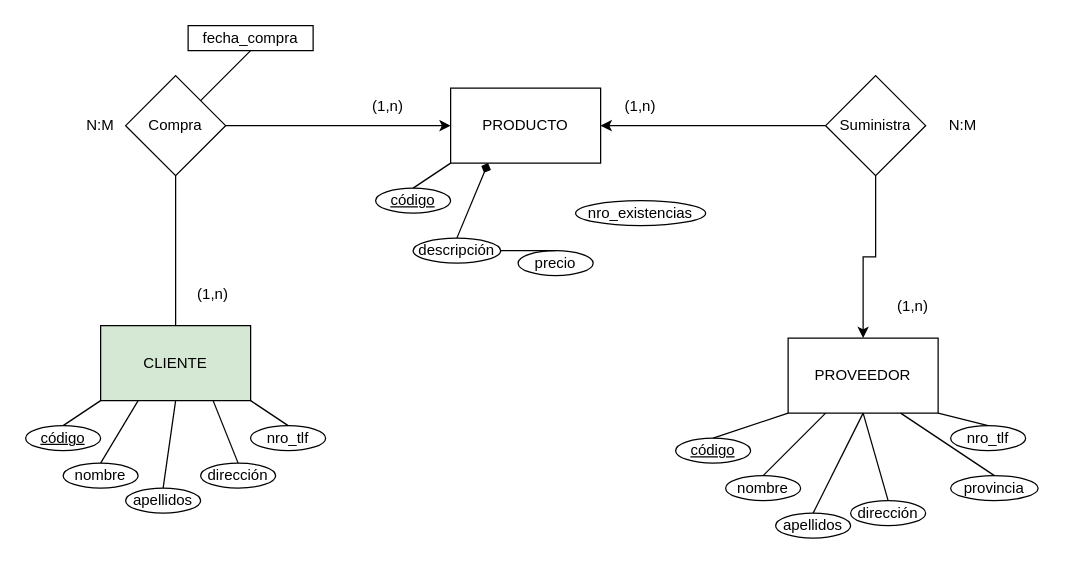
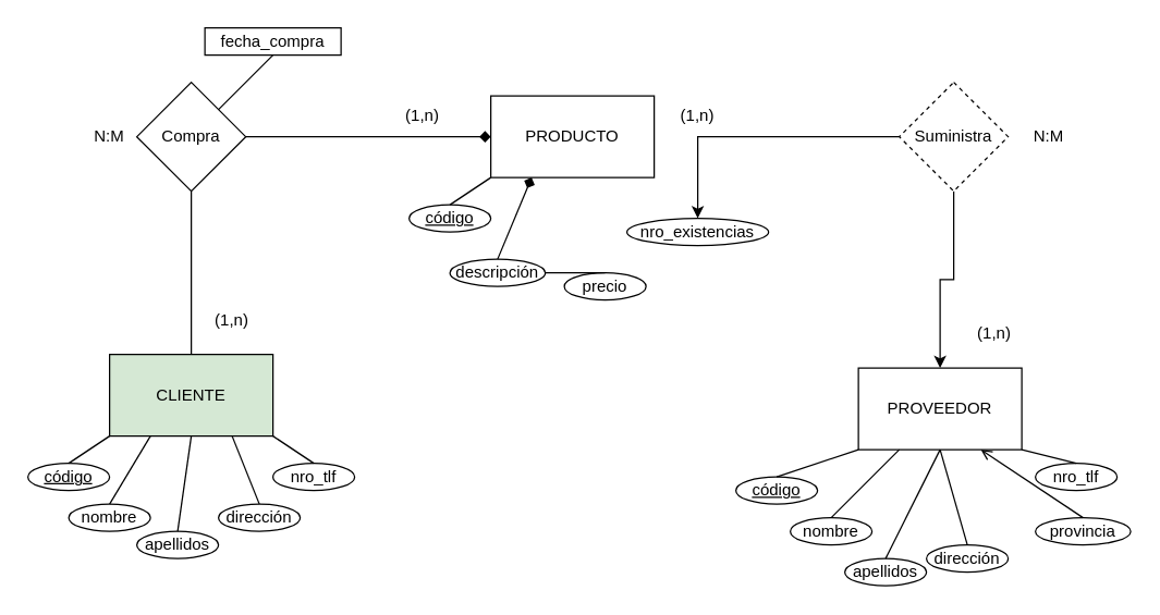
- <mxCell id="5" style="edgeStyle=orthogonalEdgeStyle;rounded=0;orthogonalLoop=1;jettySize=auto;html=1;" edge="1" parent="1" source="7" target="2"><mxGeometry relative="1" as="geometry" /></mxCell>
+ <mxCell id="5" style="edgeStyle=orthogonalEdgeStyle;rounded=0;orthogonalLoop=1;jettySize=auto;html=1;endArrow=diamond;" edge="1" parent="1" source="7" target="2"><mxGeometry relative="1" as="geometry" /></mxCell>
- <mxCell id="8" style="edgeStyle=orthogonalEdgeStyle;rounded=0;orthogonalLoop=1;jettySize=auto;html=1;" edge="1" parent="1" source="10" target="2"><mxGeometry relative="1" as="geometry" /></mxCell>
+ <mxCell id="8" style="edgeStyle=orthogonalEdgeStyle;rounded=0;orthogonalLoop=1;jettySize=auto;html=1;" edge="1" parent="1" source="10" target="14"><mxGeometry relative="1" as="geometry" /></mxCell>
- <mxCell id="10" value="Suministra" style="rhombus;whiteSpace=wrap;html=1;" vertex="1" parent="1"><mxGeometry x="660" y="60" width="80" height="80" as="geometry" /></mxCell>
+ <mxCell id="10" value="Suministra" style="rhombus;whiteSpace=wrap;html=1;dashed=1;" vertex="1" parent="1"><mxGeometry x="660" y="60" width="80" height="80" as="geometry" /></mxCell>
- <mxCell id="33" value="" style="endArrow=none;html=1;rounded=0;entryX=0.75;entryY=1;entryDx=0;entryDy=0;exitX=0.5;exitY=0;exitDx=0;exitDy=0;" edge="1" parent="1" source="25" target="4"><mxGeometry width="50" height="50" relative="1" as="geometry"><mxPoint x="700" y="390" as="sourcePoint" /><mxPoint x="750" y="340" as="targetPoint" /></mxGeometry></mxCell>
+ <mxCell id="33" value="" style="endArrow=open;html=1;rounded=0;entryX=0.75;entryY=1;entryDx=0;entryDy=0;exitX=0.5;exitY=0;exitDx=0;exitDy=0;" edge="1" parent="1" source="25" target="4"><mxGeometry width="50" height="50" relative="1" as="geometry"><mxPoint x="700" y="390" as="sourcePoint" /><mxPoint x="750" y="340" as="targetPoint" /></mxGeometry></mxCell>
